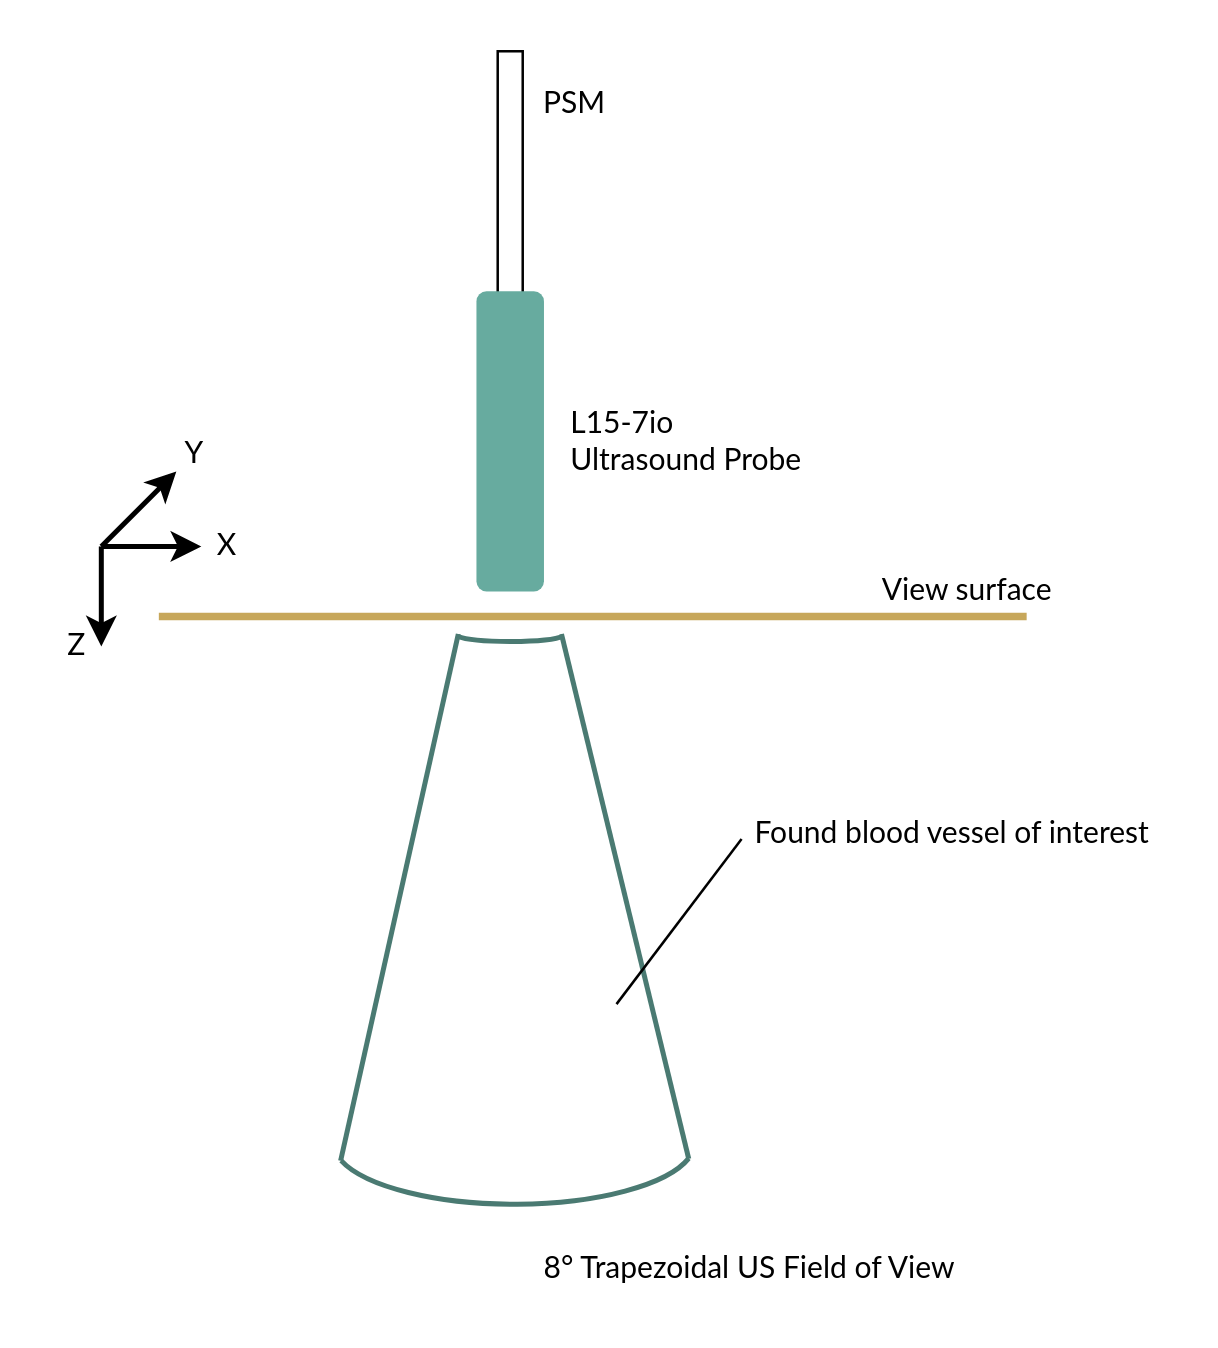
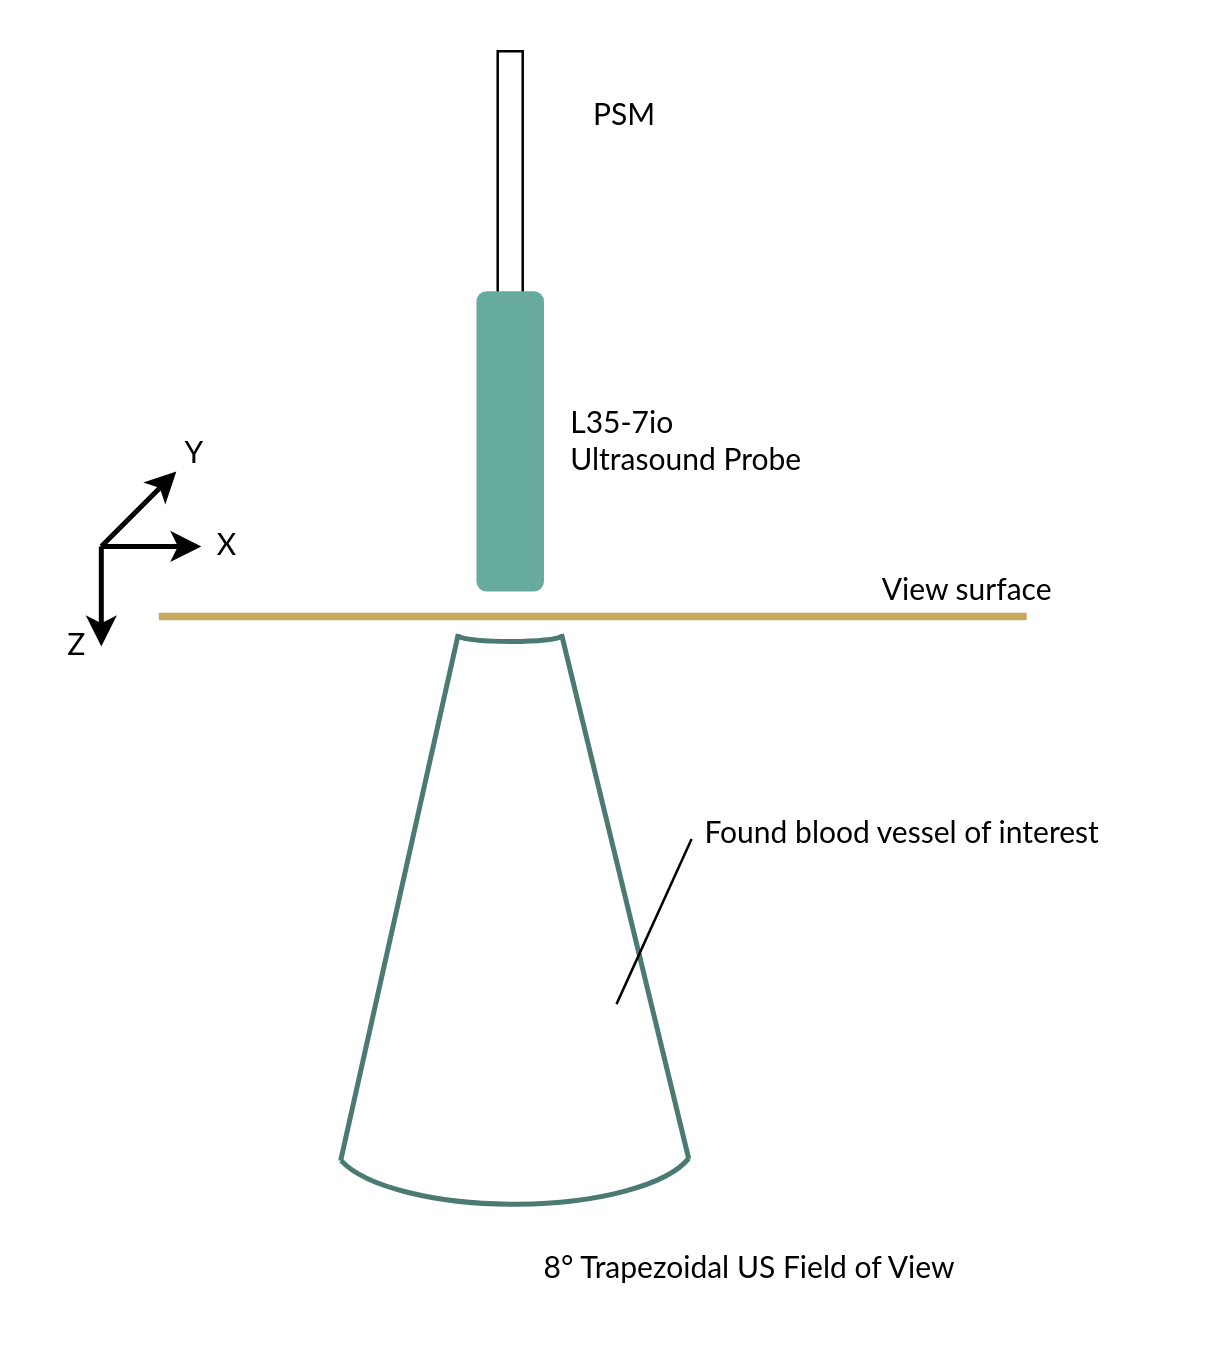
- <mxCell id="16" value="PSM" style="text;html=1;align=center;verticalAlign=middle;resizable=0;points=[];autosize=1;fontFamily=Lato;fontSource=https%3A%2F%2Ffonts.googleapis.com%2Fcss%3Ffamily%3DLato;" vertex="1" parent="1"><mxGeometry x="208.5" y="31" width="40" height="20" as="geometry" /></mxCell>
+ <mxCell id="16" value="PSM" style="text;html=1;align=center;verticalAlign=middle;resizable=0;points=[];autosize=1;fontFamily=Lato;fontSource=https%3A%2F%2Ffonts.googleapis.com%2Fcss%3Ffamily%3DLato;" vertex="1" parent="1"><mxGeometry x="228.5" y="36" width="40" height="20" as="geometry" /></mxCell>
- <mxCell id="21" value="&lt;span&gt;L15-7io&lt;br&gt;Ultrasound Probe&lt;/span&gt;" style="text;html=1;strokeColor=none;fillColor=none;align=left;verticalAlign=middle;whiteSpace=wrap;rounded=0;shadow=0;glass=1;sketch=0;fontFamily=Lato;fontSource=https%3A%2F%2Ffonts.googleapis.com%2Fcss%3Ffamily%3DLato;" vertex="1" parent="1"><mxGeometry x="226" y="150.5" width="110" height="51" as="geometry" /></mxCell>
+ <mxCell id="21" value="&lt;span&gt;L35-7io&lt;br&gt;Ultrasound Probe&lt;/span&gt;" style="text;html=1;strokeColor=none;fillColor=none;align=left;verticalAlign=middle;whiteSpace=wrap;rounded=0;shadow=0;glass=1;sketch=0;fontFamily=Lato;fontSource=https%3A%2F%2Ffonts.googleapis.com%2Fcss%3Ffamily%3DLato;" vertex="1" parent="1"><mxGeometry x="226" y="150.5" width="110" height="51" as="geometry" /></mxCell>
- <mxCell id="18" value="Found blood vessel of interest" style="text;html=1;align=center;verticalAlign=middle;resizable=0;points=[];autosize=1;fontFamily=Lato;fontSource=https%3A%2F%2Ffonts.googleapis.com%2Fcss%3Ffamily%3DLato;" vertex="1" parent="1"><mxGeometry x="295" y="323" width="170" height="20" as="geometry" /></mxCell>
+ <mxCell id="18" value="Found blood vessel of interest" style="text;html=1;align=center;verticalAlign=middle;resizable=0;points=[];autosize=1;fontFamily=Lato;fontSource=https%3A%2F%2Ffonts.googleapis.com%2Fcss%3Ffamily%3DLato;" vertex="1" parent="1"><mxGeometry x="275" y="323" width="170" height="20" as="geometry" /></mxCell>
